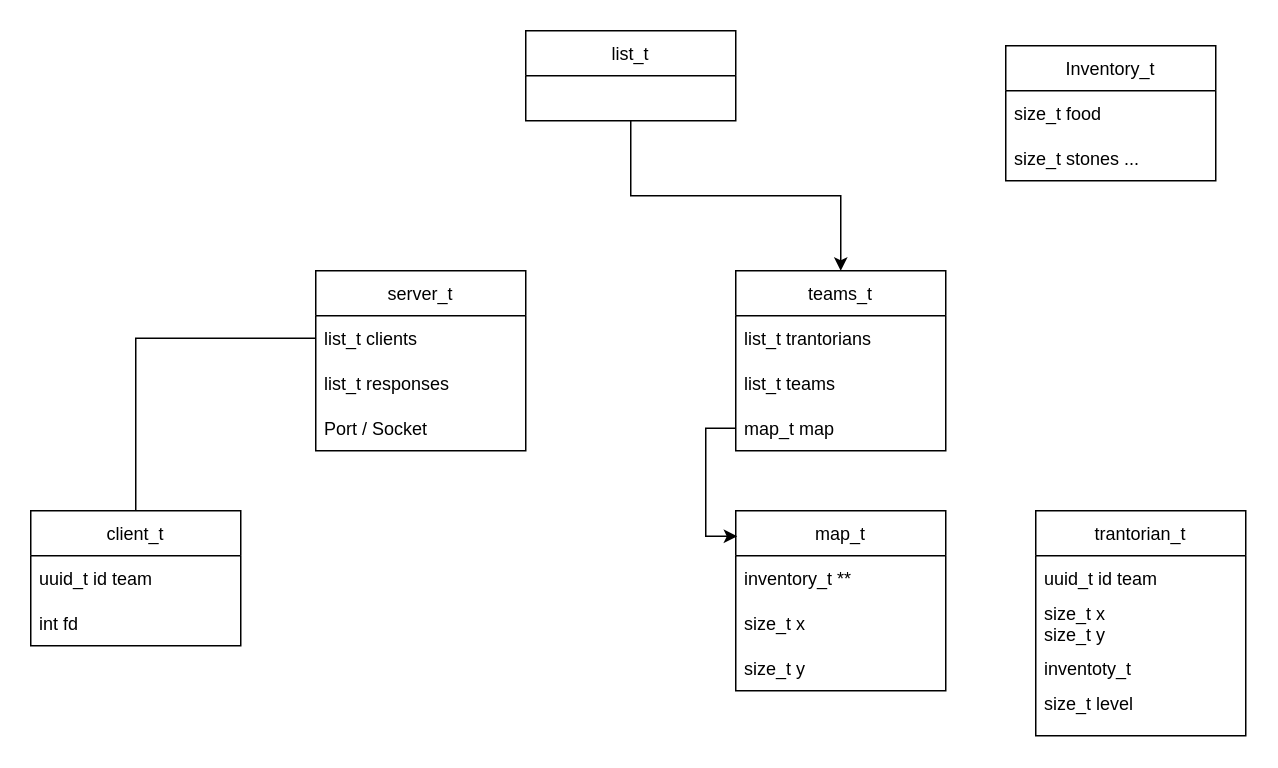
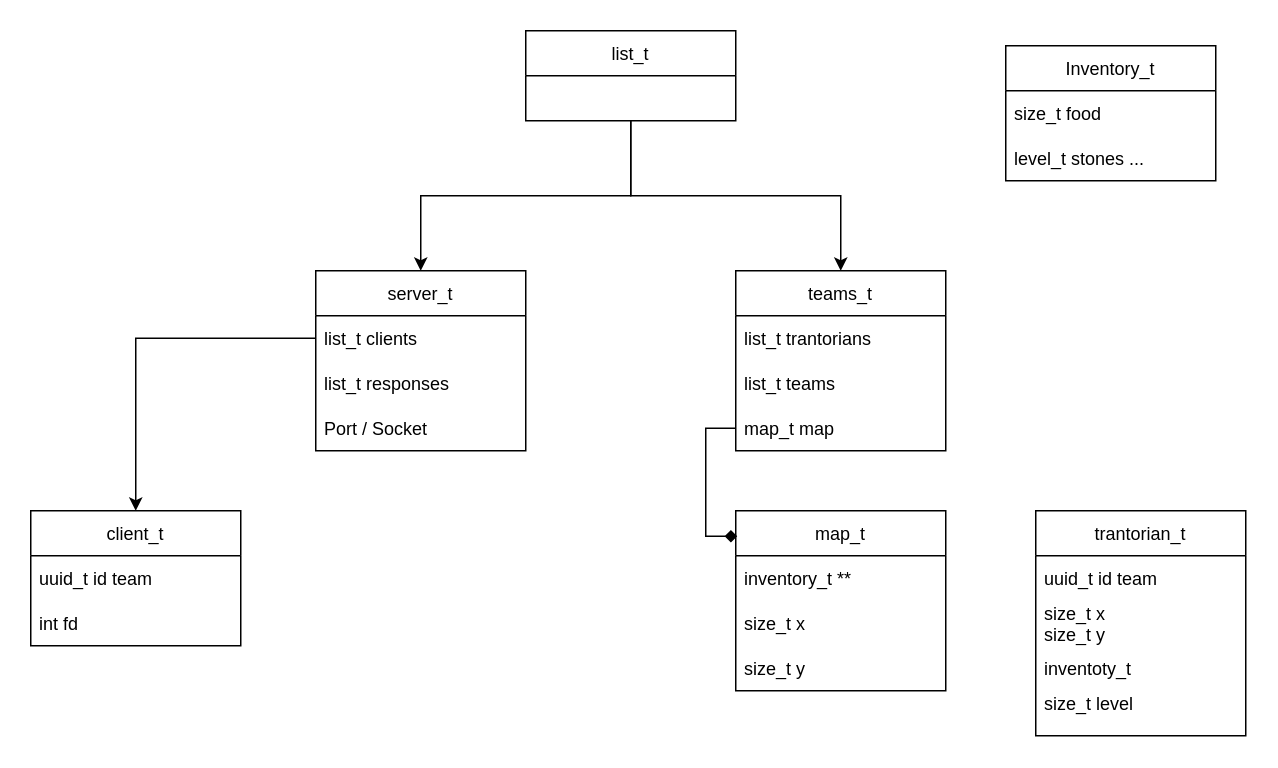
- <mxCell id="29" value="size_t stones ..." style="text;strokeColor=none;fillColor=none;align=left;verticalAlign=middle;spacingLeft=4;spacingRight=4;overflow=hidden;points=[[0,0.5],[1,0.5]];portConstraint=eastwest;rotatable=0;" parent="27" vertex="1"><mxGeometry y="60" width="140" height="30" as="geometry" /></mxCell>
+ <mxCell id="29" value="level_t stones ..." style="text;strokeColor=none;fillColor=none;align=left;verticalAlign=middle;spacingLeft=4;spacingRight=4;overflow=hidden;points=[[0,0.5],[1,0.5]];portConstraint=eastwest;rotatable=0;" parent="27" vertex="1"><mxGeometry y="60" width="140" height="30" as="geometry" /></mxCell>
+ <mxCell id="3" style="edgeStyle=orthogonalEdgeStyle;rounded=0;orthogonalLoop=1;jettySize=auto;html=1;" parent="1" source="4" target="5" edge="1"><mxGeometry relative="1" as="geometry" /></mxCell>
- <mxCell id="26" style="edgeStyle=orthogonalEdgeStyle;rounded=0;orthogonalLoop=1;jettySize=auto;html=1;entryX=0.5;entryY=0;entryDx=0;entryDy=0;endArrow=none;" parent="1" source="6" target="13" edge="1"><mxGeometry relative="1" as="geometry"><mxPoint x="160" y="265" as="targetPoint" /></mxGeometry></mxCell>
+ <mxCell id="26" style="edgeStyle=orthogonalEdgeStyle;rounded=0;orthogonalLoop=1;jettySize=auto;html=1;entryX=0.5;entryY=0;entryDx=0;entryDy=0;" parent="1" source="6" target="13" edge="1"><mxGeometry relative="1" as="geometry"><mxPoint x="160" y="265" as="targetPoint" /></mxGeometry></mxCell>
- <mxCell id="25" style="edgeStyle=orthogonalEdgeStyle;rounded=0;orthogonalLoop=1;jettySize=auto;html=1;entryX=0.007;entryY=0.142;entryDx=0;entryDy=0;entryPerimeter=0;" parent="1" source="12" target="21" edge="1"><mxGeometry relative="1" as="geometry" /></mxCell>
+ <mxCell id="25" style="edgeStyle=orthogonalEdgeStyle;rounded=0;orthogonalLoop=1;jettySize=auto;html=1;entryX=0.007;entryY=0.142;entryDx=0;entryDy=0;entryPerimeter=0;endArrow=diamond;" parent="1" source="12" target="21" edge="1"><mxGeometry relative="1" as="geometry" /></mxCell>
